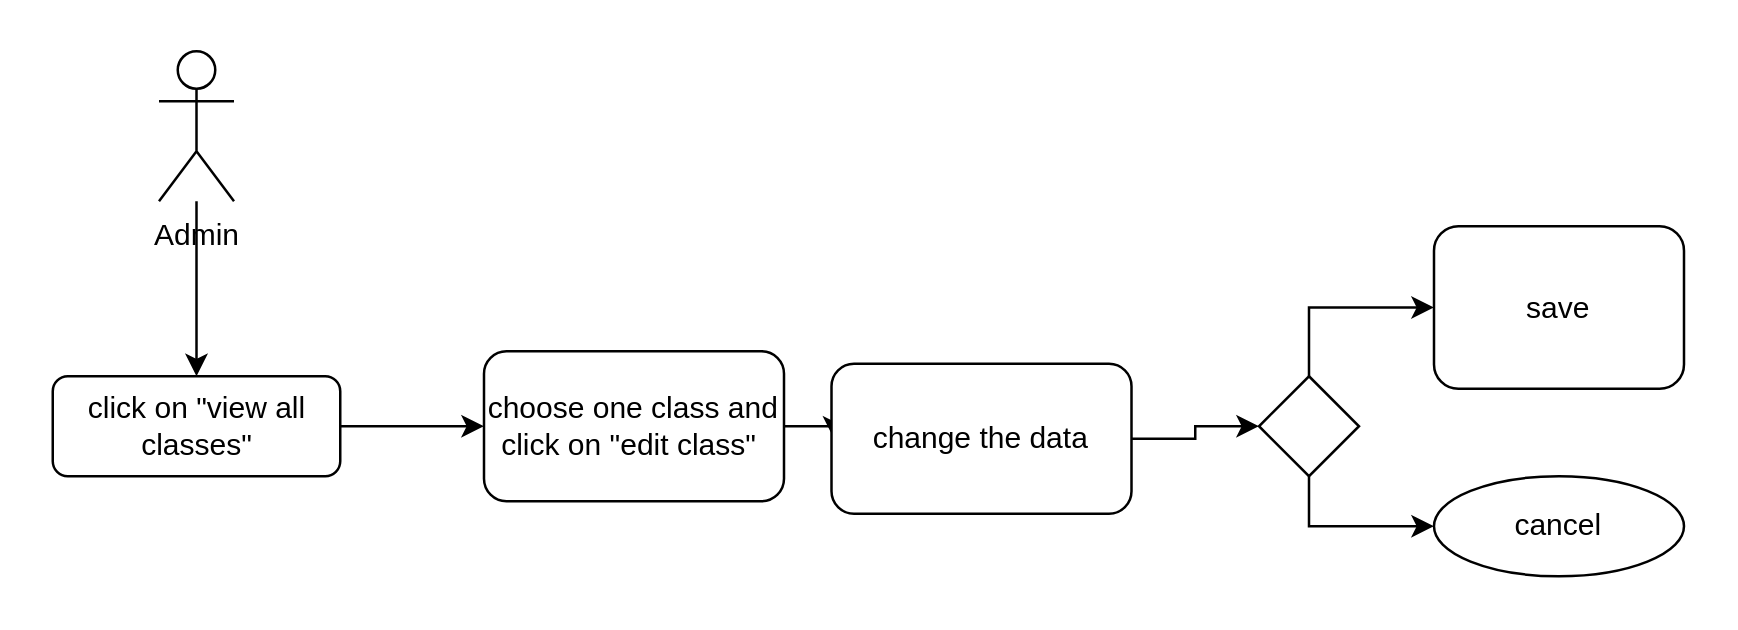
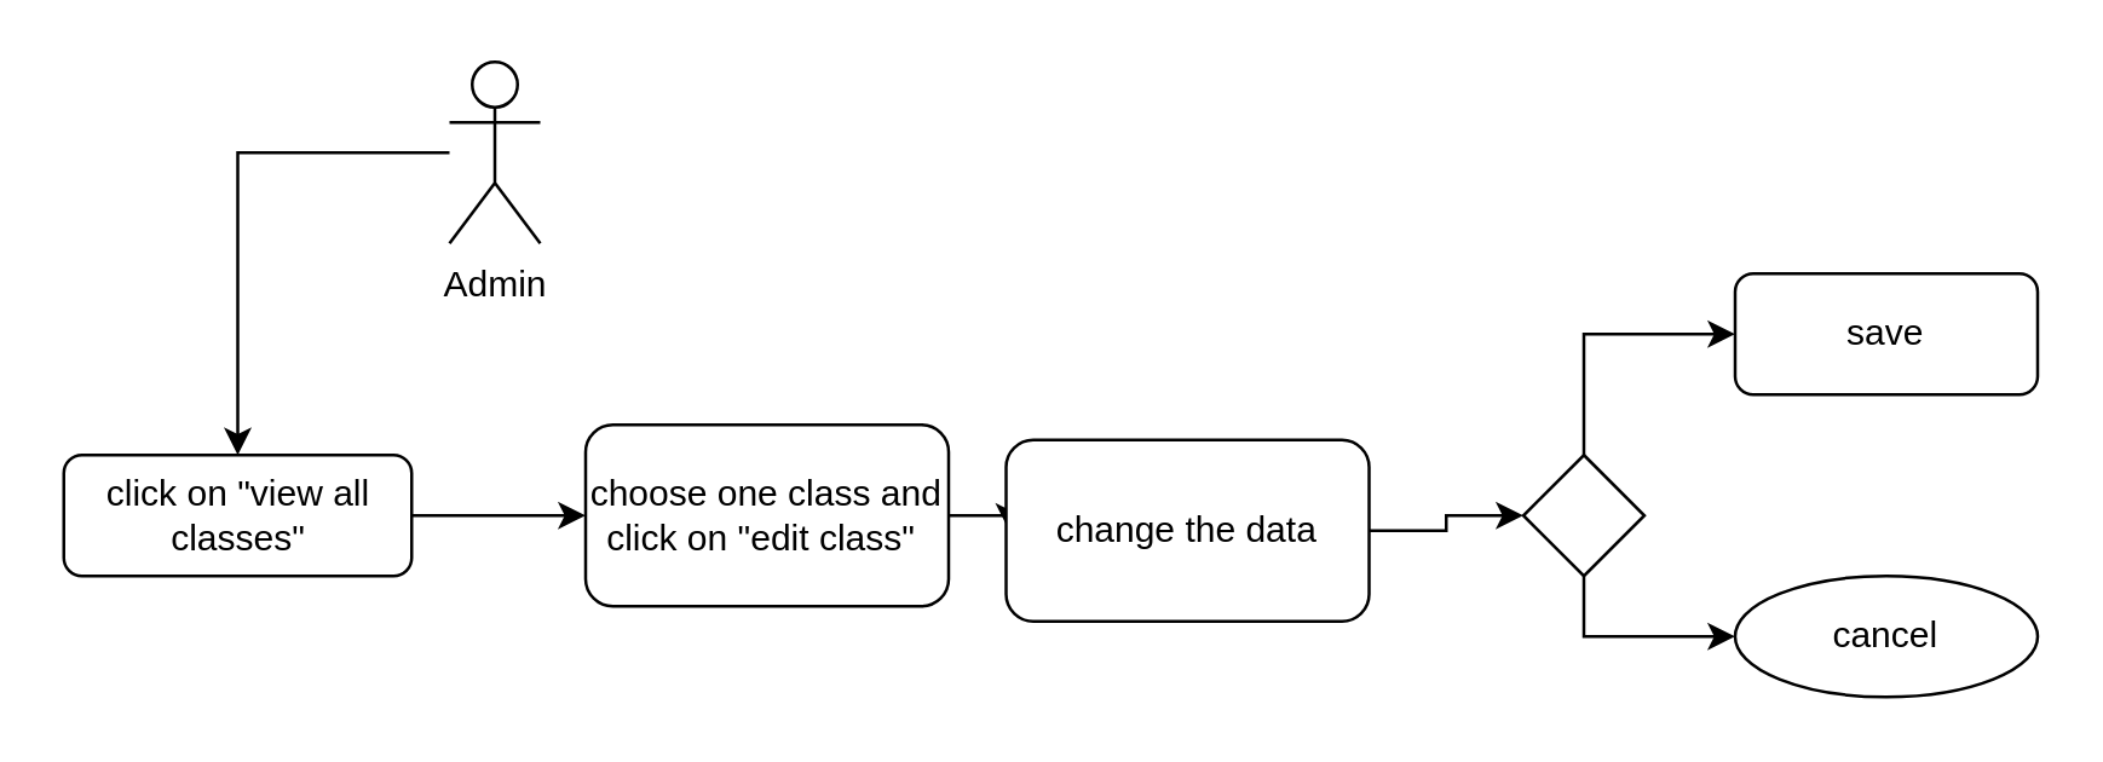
- <mxCell id="3" value="Admin" style="shape=umlActor;verticalLabelPosition=bottom;verticalAlign=top;html=1;outlineConnect=0;" vertex="1" parent="1"><mxGeometry x="63" y="20" width="30" height="60" as="geometry" /></mxCell>
+ <mxCell id="3" value="Admin" style="shape=umlActor;verticalLabelPosition=bottom;verticalAlign=top;html=1;outlineConnect=0;" vertex="1" parent="1"><mxGeometry x="148" y="20" width="30" height="60" as="geometry" /></mxCell>
- <mxCell id="14" value="save" style="rounded=1;whiteSpace=wrap;html=1;" vertex="1" parent="1"><mxGeometry x="573" y="90" width="100" height="65" as="geometry" /></mxCell>
+ <mxCell id="14" value="save" style="rounded=1;whiteSpace=wrap;html=1;" vertex="1" parent="1"><mxGeometry x="573" y="90" width="100" height="40" as="geometry" /></mxCell>
